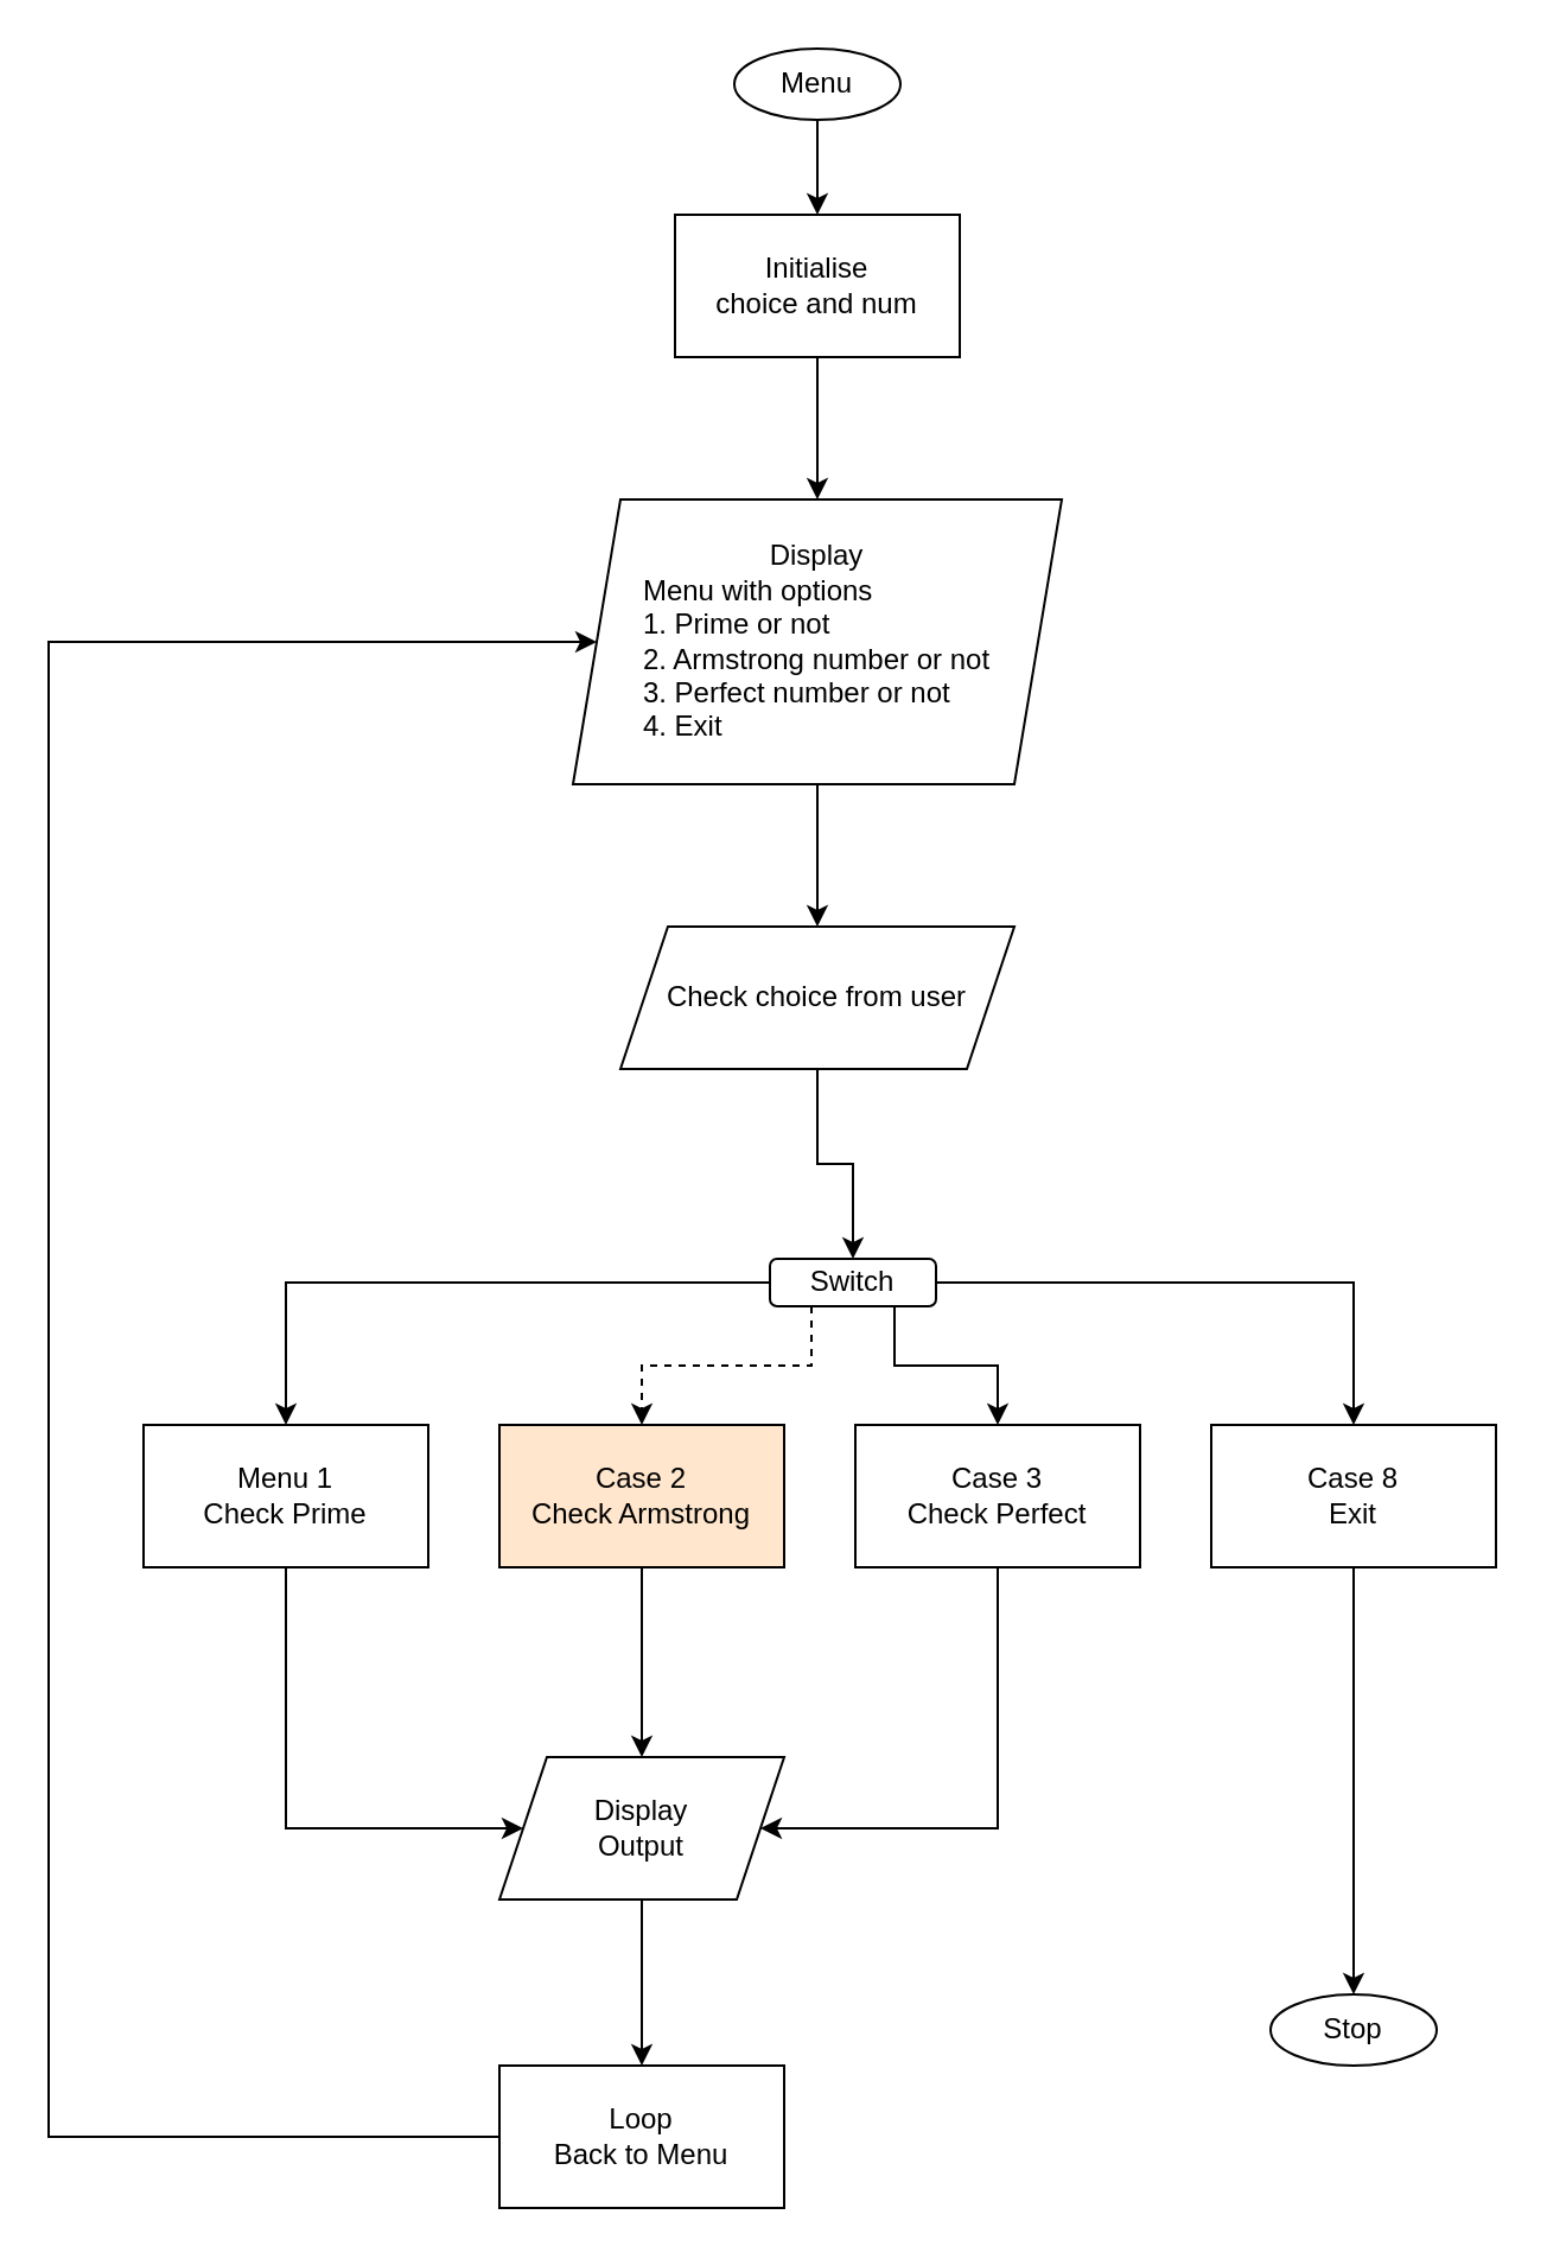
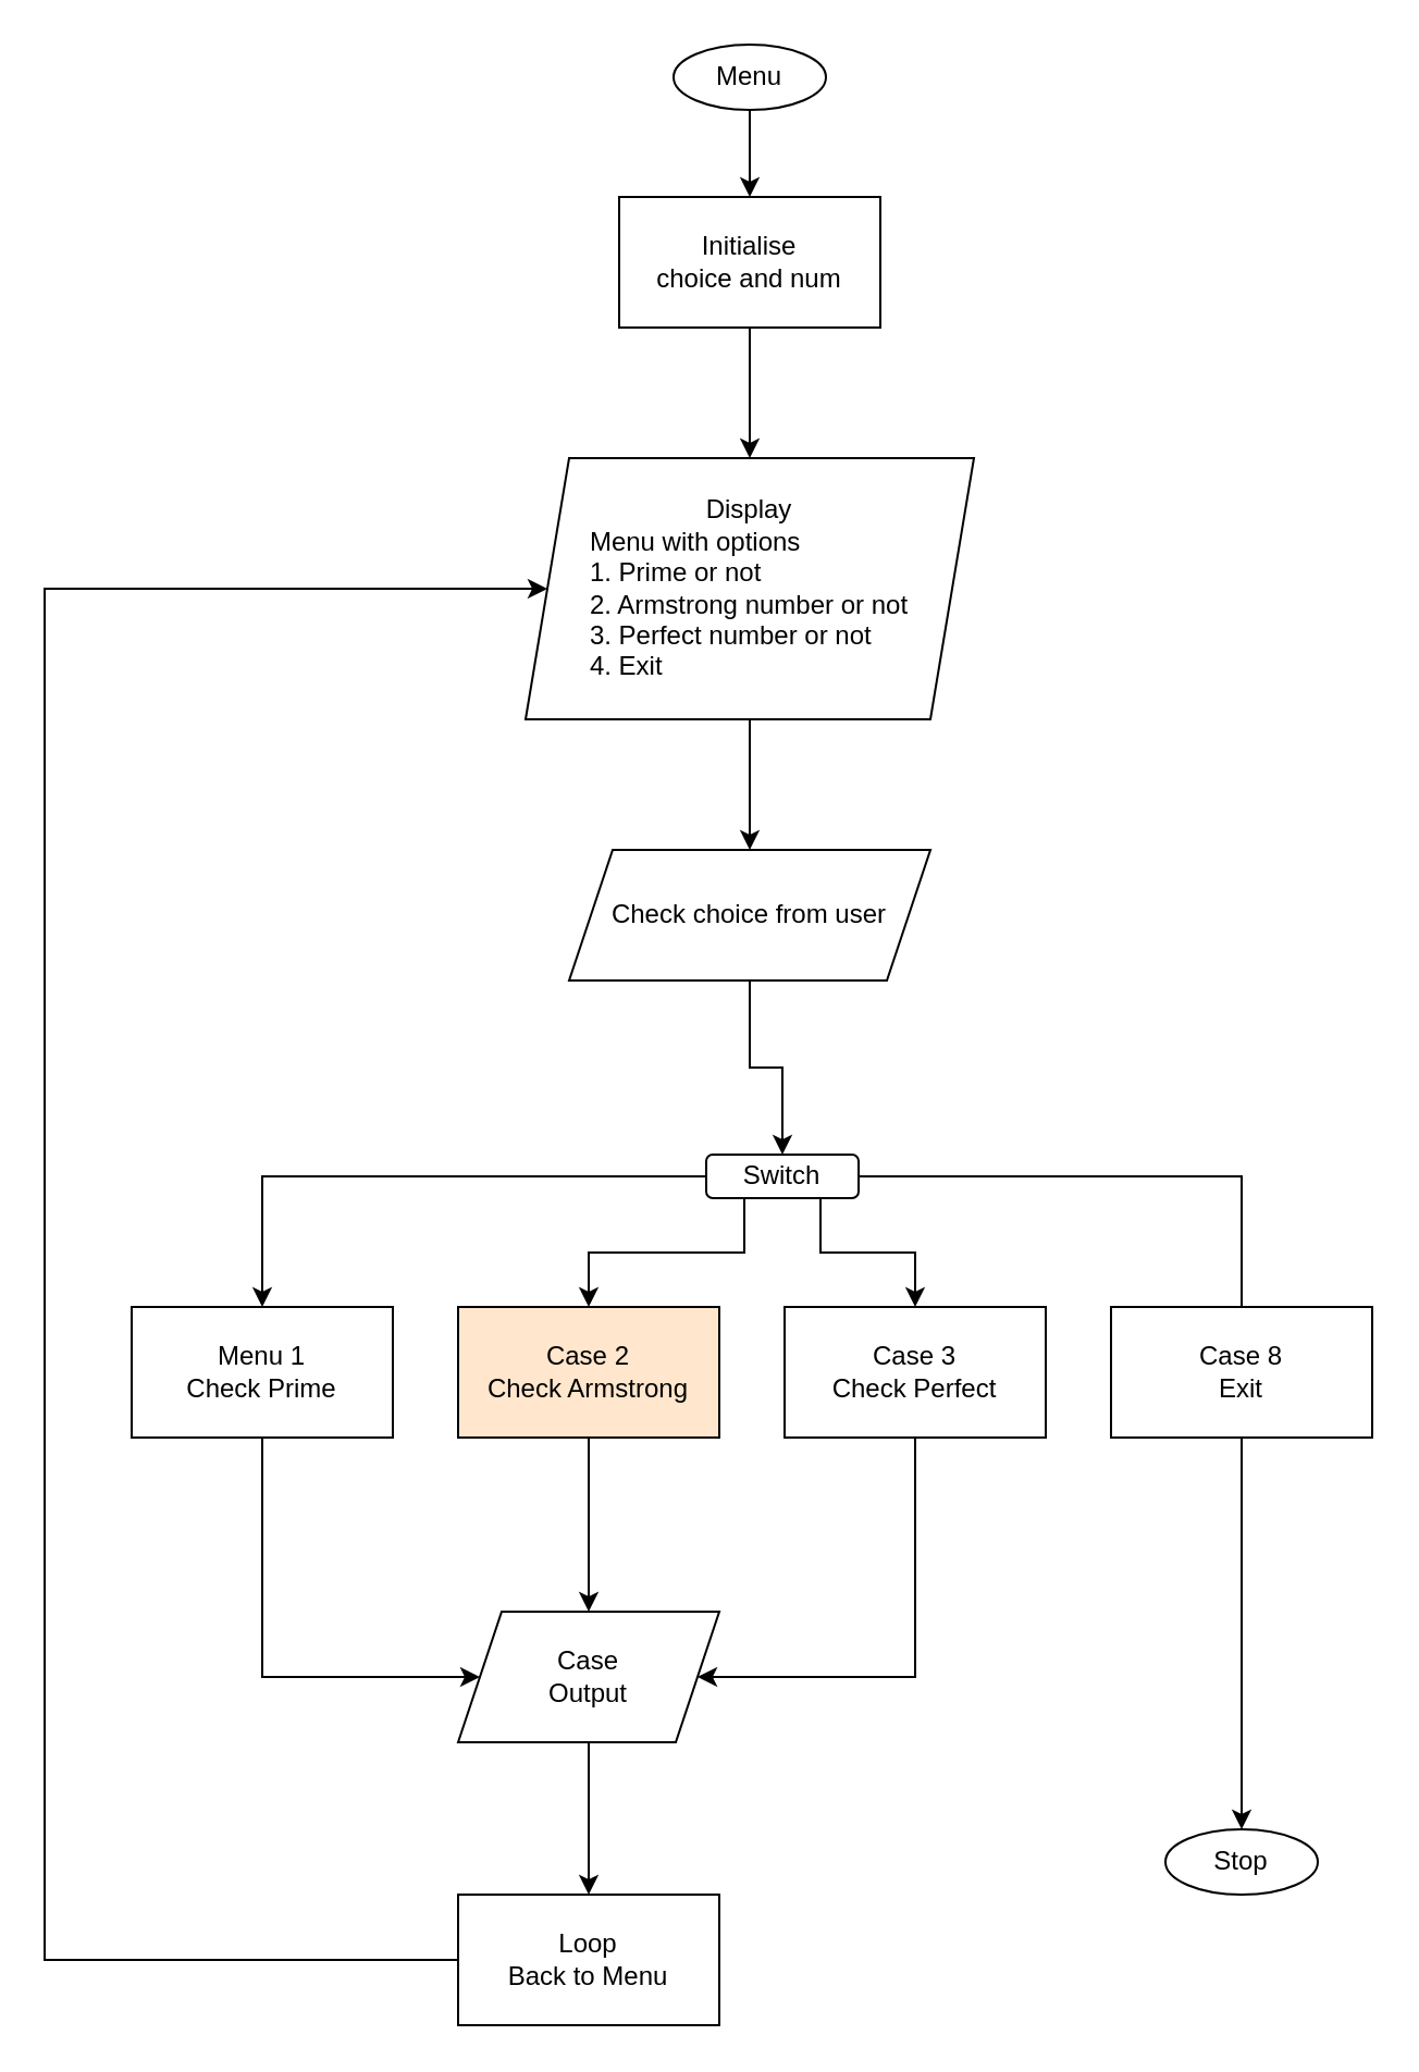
- <mxCell id="9" style="edgeStyle=orthogonalEdgeStyle;rounded=0;orthogonalLoop=1;jettySize=auto;html=1;exitX=0.25;exitY=1;exitDx=0;exitDy=0;dashed=1;" edge="1" parent="1" source="12" target="18"><mxGeometry relative="1" as="geometry" /></mxCell>
+ <mxCell id="9" style="edgeStyle=orthogonalEdgeStyle;rounded=0;orthogonalLoop=1;jettySize=auto;html=1;exitX=0.25;exitY=1;exitDx=0;exitDy=0;" edge="1" parent="1" source="12" target="18"><mxGeometry relative="1" as="geometry" /></mxCell>
- <mxCell id="11" style="edgeStyle=orthogonalEdgeStyle;rounded=0;orthogonalLoop=1;jettySize=auto;html=1;" edge="1" parent="1" source="12" target="22"><mxGeometry relative="1" as="geometry" /></mxCell>
+ <mxCell id="11" style="edgeStyle=orthogonalEdgeStyle;rounded=0;orthogonalLoop=1;jettySize=auto;html=1;endArrow=none;" edge="1" parent="1" source="12" target="22"><mxGeometry relative="1" as="geometry" /></mxCell>
- <mxCell id="24" value="Display&lt;br&gt;Output" style="shape=parallelogram;perimeter=parallelogramPerimeter;whiteSpace=wrap;html=1;fixedSize=1;" vertex="1" parent="1"><mxGeometry x="210" y="740" width="120" height="60" as="geometry" /></mxCell>
+ <mxCell id="24" value="Case&lt;br&gt;Output" style="shape=parallelogram;perimeter=parallelogramPerimeter;whiteSpace=wrap;html=1;fixedSize=1;" vertex="1" parent="1"><mxGeometry x="210" y="740" width="120" height="60" as="geometry" /></mxCell>
